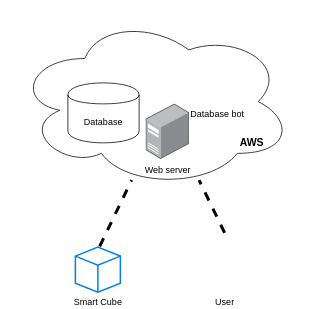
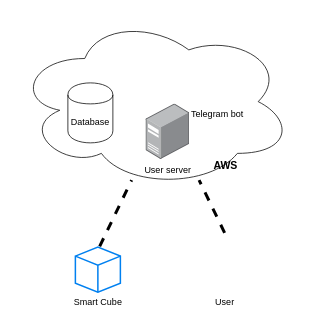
- <mxCell id="3" value="Database" style="shape=cylinder;whiteSpace=wrap;html=1;boundedLbl=1;backgroundOutline=1;align=center;" vertex="1" parent="1"><mxGeometry x="90" y="110" width="95" height="80" as="geometry" /></mxCell>
+ <mxCell id="3" value="Database" style="shape=cylinder;whiteSpace=wrap;html=1;boundedLbl=1;backgroundOutline=1;align=center;" vertex="1" parent="1"><mxGeometry x="90" y="110" width="60" height="80" as="geometry" /></mxCell>
- <mxCell id="4" value="Database bot" style="shape=image;html=1;verticalAlign=top;verticalLabelPosition=bottom;labelBackgroundColor=#ffffff;imageAspect=0;aspect=fixed;image=https://cdn3.iconfinder.com/data/icons/logos-and-brands-3/512/335_Telegram-128.png;align=center;" vertex="1" parent="1"><mxGeometry x="255" y="70" width="68" height="68" as="geometry" /></mxCell>
+ <mxCell id="4" value="Telegram bot" style="shape=image;html=1;verticalAlign=top;verticalLabelPosition=bottom;labelBackgroundColor=#ffffff;imageAspect=0;aspect=fixed;image=https://cdn3.iconfinder.com/data/icons/logos-and-brands-3/512/335_Telegram-128.png;align=center;" vertex="1" parent="1"><mxGeometry x="255" y="70" width="68" height="68" as="geometry" /></mxCell>
- <mxCell id="6" value="&lt;font style=&quot;font-size: 14px&quot;&gt;&lt;b&gt;AWS&lt;/b&gt;&lt;/font&gt;" style="text;html=1;align=center;verticalAlign=middle;resizable=0;points=[];autosize=1;" vertex="1" parent="1"><mxGeometry x="310" y="180" width="50" height="20" as="geometry" /></mxCell>
+ <mxCell id="6" value="&lt;font style=&quot;font-size: 14px&quot;&gt;&lt;b&gt;AWS&lt;/b&gt;&lt;/font&gt;" style="text;html=1;align=center;verticalAlign=middle;resizable=0;points=[];autosize=1;" vertex="1" parent="1"><mxGeometry x="275" y="210" width="50" height="20" as="geometry" /></mxCell>
- <mxCell id="5" value="Web server" style="points=[];aspect=fixed;html=1;align=center;shadow=0;dashed=0;image;image=img/lib/allied_telesis/computer_and_terminals/Server_Desktop.svg;" vertex="1" parent="1"><mxGeometry x="194" y="138" width="58.38" height="74" as="geometry" /></mxCell>
+ <mxCell id="5" value="User server" style="points=[];aspect=fixed;html=1;align=center;shadow=0;dashed=0;image;image=img/lib/allied_telesis/computer_and_terminals/Server_Desktop.svg;" vertex="1" parent="1"><mxGeometry x="194" y="138" width="58.38" height="74" as="geometry" /></mxCell>
